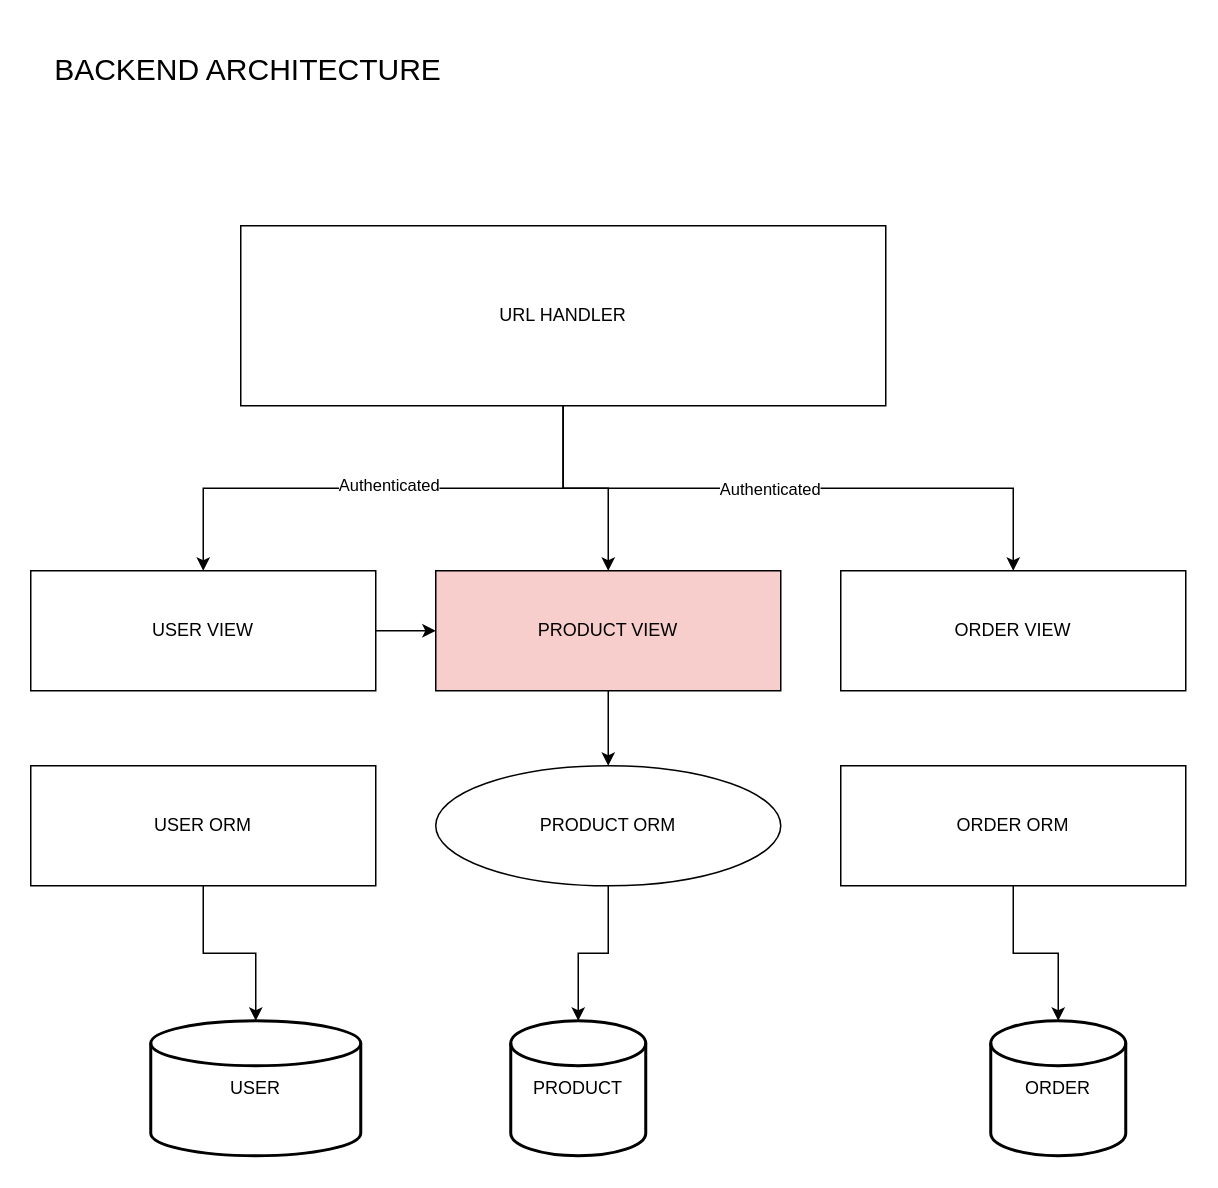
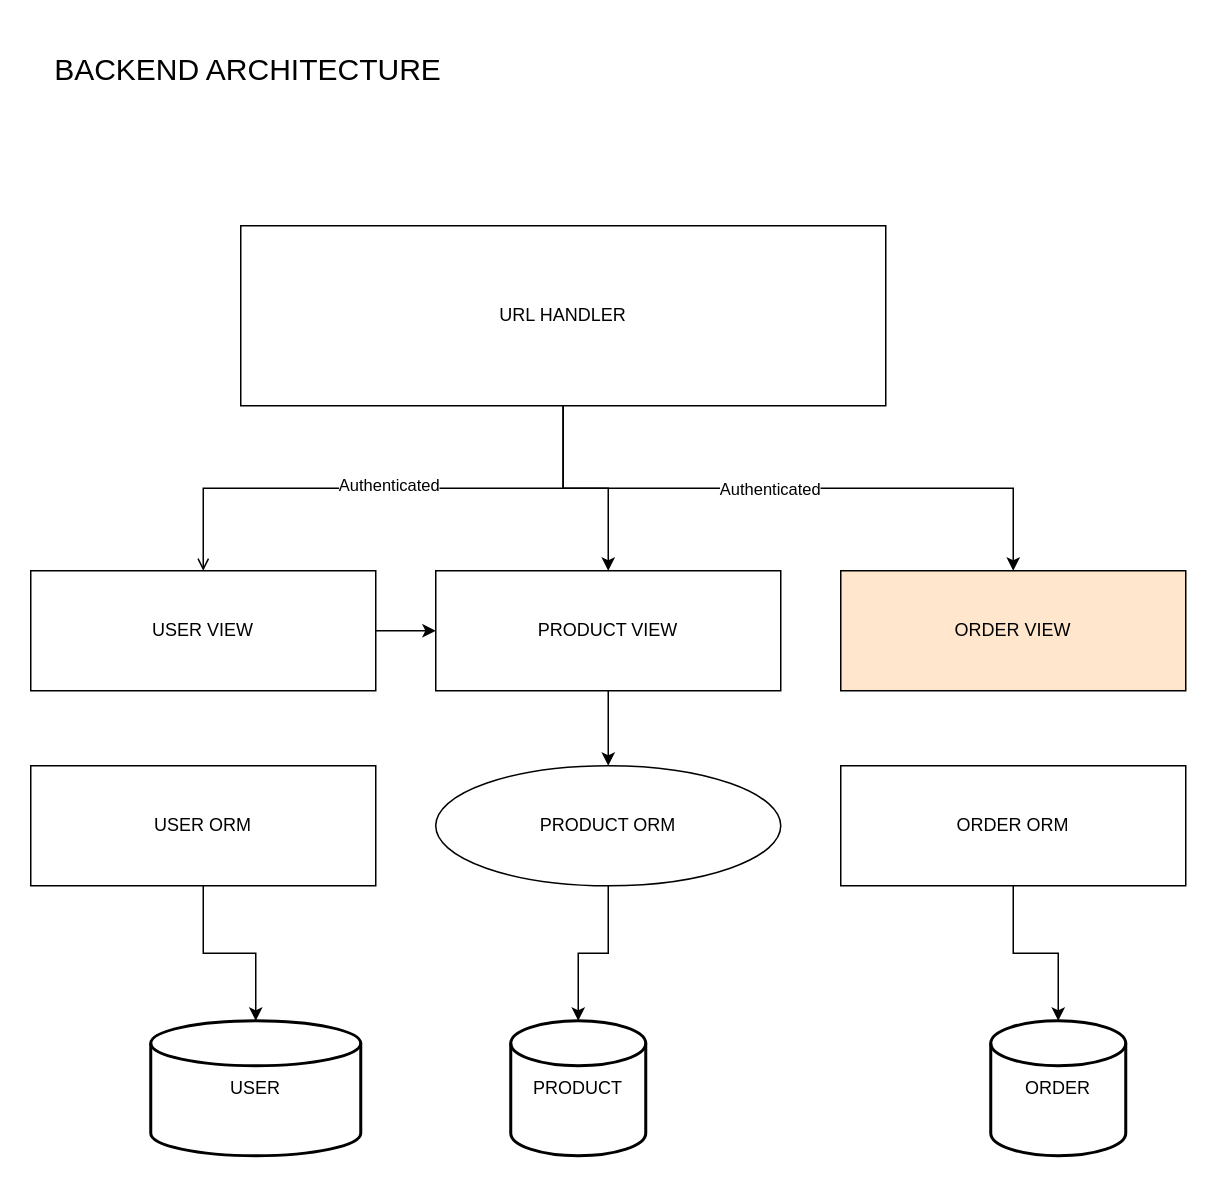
- <mxCell id="3" style="edgeStyle=orthogonalEdgeStyle;rounded=0;orthogonalLoop=1;jettySize=auto;html=1;entryX=0.5;entryY=0;entryDx=0;entryDy=0;" edge="1" parent="1" source="8" target="10"><mxGeometry relative="1" as="geometry" /></mxCell>
+ <mxCell id="3" style="edgeStyle=orthogonalEdgeStyle;rounded=0;orthogonalLoop=1;jettySize=auto;html=1;entryX=0.5;entryY=0;entryDx=0;entryDy=0;endArrow=open;" edge="1" parent="1" source="8" target="10"><mxGeometry relative="1" as="geometry" /></mxCell>
- <mxCell id="12" value="PRODUCT VIEW" style="rounded=0;whiteSpace=wrap;html=1;fillColor=#f8cecc;" vertex="1" parent="1"><mxGeometry x="290" y="380" width="230" height="80" as="geometry" /></mxCell>
+ <mxCell id="12" value="PRODUCT VIEW" style="rounded=0;whiteSpace=wrap;html=1;" vertex="1" parent="1"><mxGeometry x="290" y="380" width="230" height="80" as="geometry" /></mxCell>
- <mxCell id="13" value="ORDER VIEW" style="rounded=0;whiteSpace=wrap;html=1;" vertex="1" parent="1"><mxGeometry x="560" y="380" width="230" height="80" as="geometry" /></mxCell>
+ <mxCell id="13" value="ORDER VIEW" style="rounded=0;whiteSpace=wrap;html=1;fillColor=#ffe6cc;" vertex="1" parent="1"><mxGeometry x="560" y="380" width="230" height="80" as="geometry" /></mxCell>
